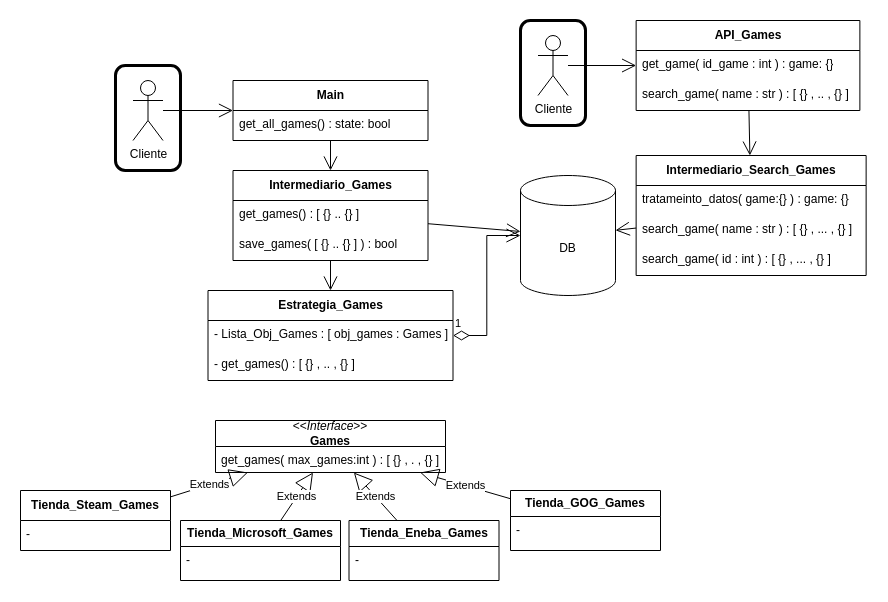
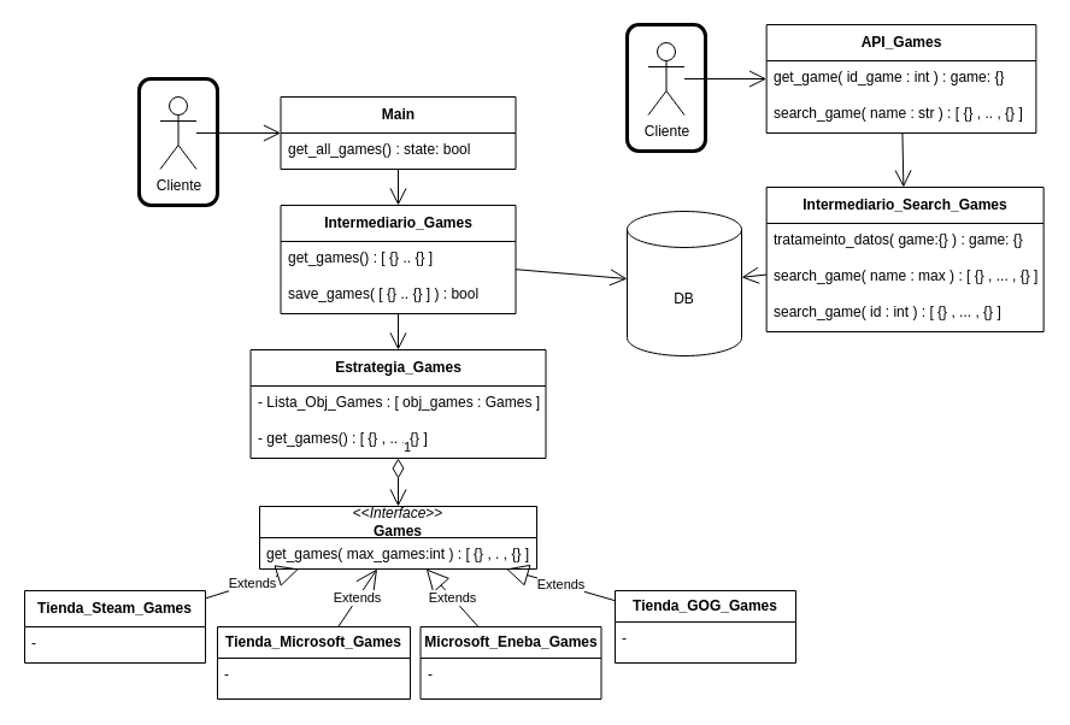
- <mxCell id="28" value="search_game( name : str ) : [ {} , ... , {} ]" style="text;strokeColor=none;fillColor=none;align=left;verticalAlign=top;spacingLeft=4;spacingRight=4;overflow=hidden;rotatable=0;points=[[0,0.5],[1,0.5]];portConstraint=eastwest;whiteSpace=wrap;html=1;" vertex="1" parent="26"><mxGeometry y="60" width="230" height="30" as="geometry" /></mxCell>
+ <mxCell id="28" value="search_game( name : max ) : [ {} , ... , {} ]" style="text;strokeColor=none;fillColor=none;align=left;verticalAlign=top;spacingLeft=4;spacingRight=4;overflow=hidden;rotatable=0;points=[[0,0.5],[1,0.5]];portConstraint=eastwest;whiteSpace=wrap;html=1;" vertex="1" parent="26"><mxGeometry y="60" width="230" height="30" as="geometry" /></mxCell>
- <mxCell id="13" value="1" style="endArrow=open;html=1;endSize=12;startArrow=diamondThin;startSize=14;startFill=0;edgeStyle=orthogonalEdgeStyle;align=left;verticalAlign=bottom;rounded=0;" edge="1" parent="1" source="10" target="18"><mxGeometry x="-1" y="3" relative="1" as="geometry"><mxPoint x="-70" y="430" as="sourcePoint" /><mxPoint x="90" y="430" as="targetPoint" /></mxGeometry></mxCell>
+ <mxCell id="13" value="1" style="endArrow=open;html=1;endSize=12;startArrow=diamondThin;startSize=14;startFill=0;edgeStyle=orthogonalEdgeStyle;align=left;verticalAlign=bottom;rounded=0;" edge="1" parent="1" source="10" target="2"><mxGeometry x="-1" y="3" relative="1" as="geometry"><mxPoint x="-70" y="430" as="sourcePoint" /><mxPoint x="90" y="430" as="targetPoint" /></mxGeometry></mxCell>
- <mxCell id="8" value="Extends" style="endArrow=block;endSize=16;endFill=0;html=1;rounded=0;" edge="1" parent="1" source="6" target="2"><mxGeometry width="160" relative="1" as="geometry"><mxPoint x="-40" y="640" as="sourcePoint" /><mxPoint x="120" y="640" as="targetPoint" /></mxGeometry></mxCell>
+ <mxCell id="8" value="Extends" style="endArrow=open;endSize=16;endFill=0;html=1;rounded=0;" edge="1" parent="1" source="6" target="2"><mxGeometry width="160" relative="1" as="geometry"><mxPoint x="-40" y="640" as="sourcePoint" /><mxPoint x="120" y="640" as="targetPoint" /></mxGeometry></mxCell>
- <mxCell id="20" value="&lt;b style=&quot;border-color: var(--border-color);&quot;&gt;Tienda_&lt;/b&gt;&lt;b&gt;Eneba_Games&lt;br&gt;&lt;/b&gt;" style="swimlane;fontStyle=0;childLayout=stackLayout;horizontal=1;startSize=26;fillColor=none;horizontalStack=0;resizeParent=1;resizeParentMax=0;resizeLast=0;collapsible=1;marginBottom=0;whiteSpace=wrap;html=1;" vertex="1" parent="1"><mxGeometry x="348.5" y="520" width="150" height="60" as="geometry" /></mxCell>
+ <mxCell id="20" value="&lt;b style=&quot;border-color: var(--border-color);&quot;&gt;Microsoft_&lt;/b&gt;&lt;b&gt;Eneba_Games&lt;br&gt;&lt;/b&gt;" style="swimlane;fontStyle=0;childLayout=stackLayout;horizontal=1;startSize=26;fillColor=none;horizontalStack=0;resizeParent=1;resizeParentMax=0;resizeLast=0;collapsible=1;marginBottom=0;whiteSpace=wrap;html=1;" vertex="1" parent="1"><mxGeometry x="348.5" y="520" width="150" height="60" as="geometry" /></mxCell>
